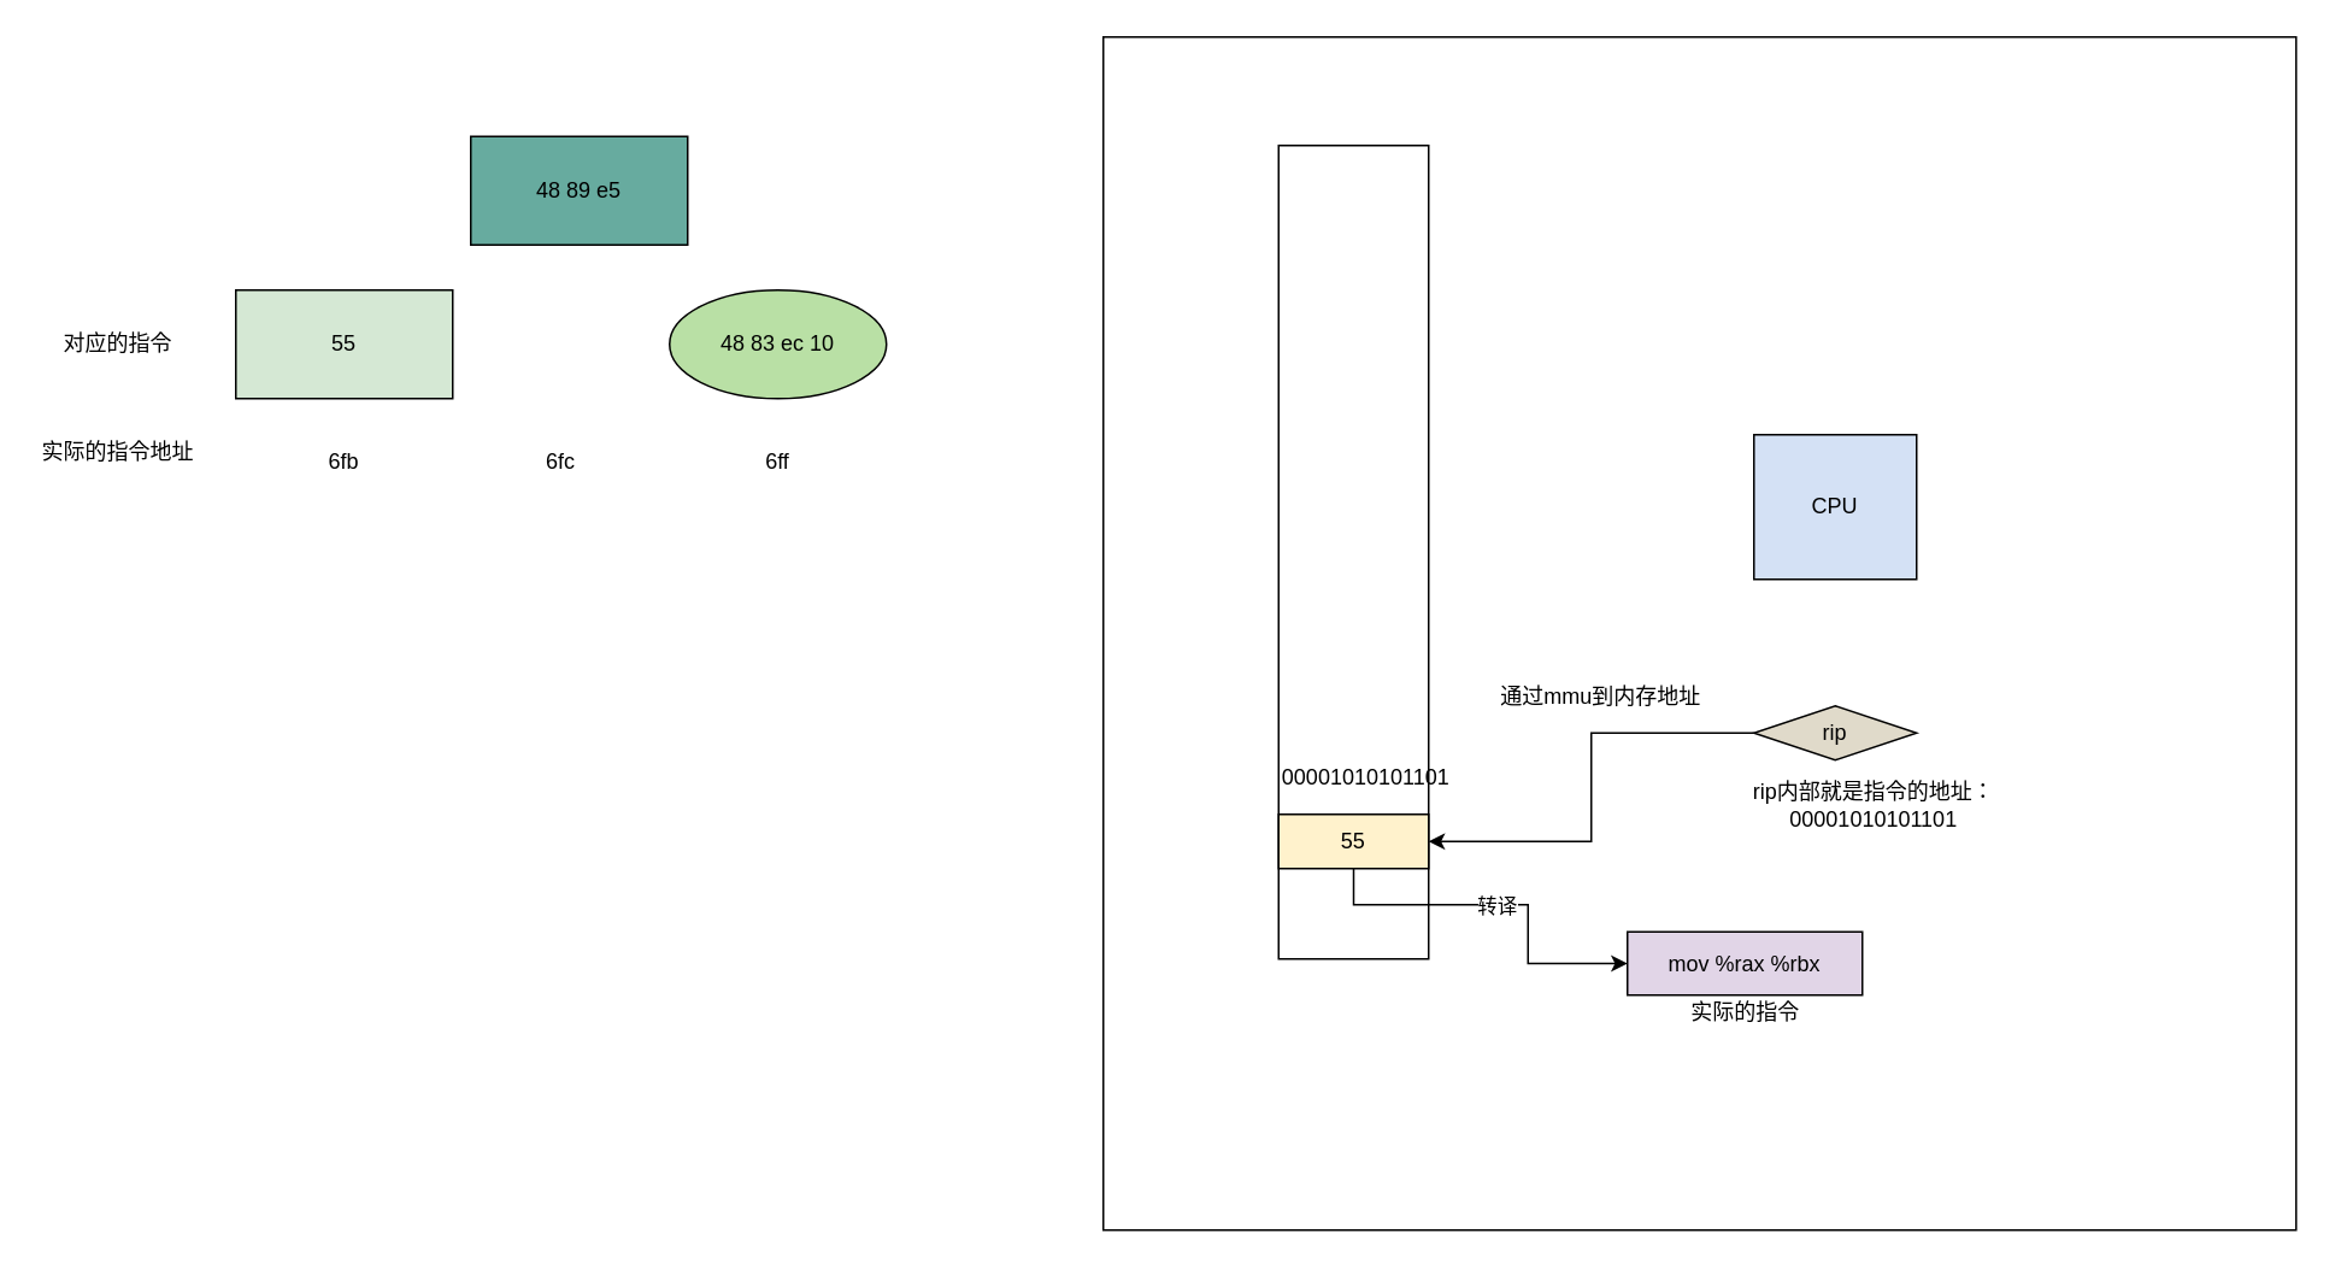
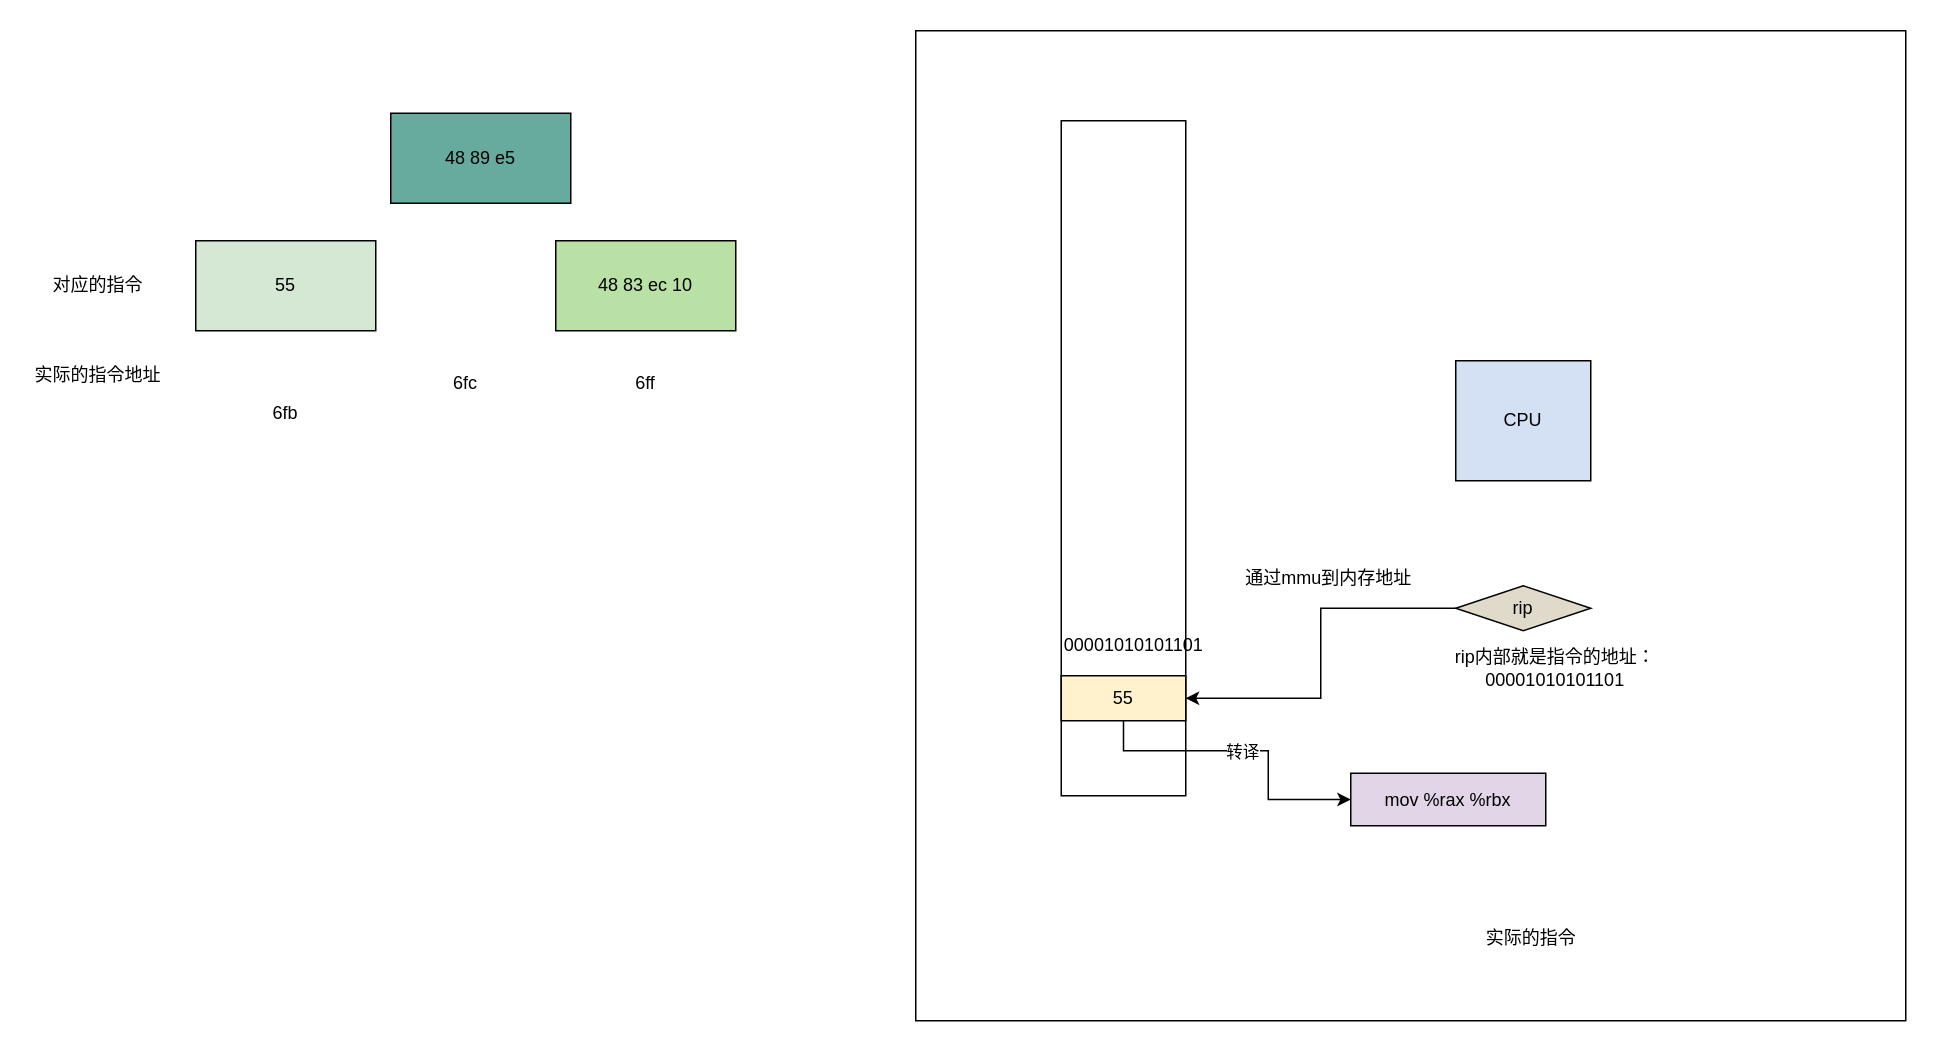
- <mxCell id="5" value="48 83 ec 10" style="ellipse;whiteSpace=wrap;html=1;fillColor=#B9E0A5;" vertex="1" parent="1"><mxGeometry x="370" y="160" width="120" height="60" as="geometry" /></mxCell>
+ <mxCell id="5" value="48 83 ec 10" style="rounded=0;whiteSpace=wrap;html=1;fillColor=#B9E0A5;" vertex="1" parent="1"><mxGeometry x="370" y="160" width="120" height="60" as="geometry" /></mxCell>
- <mxCell id="6" value="6fb" style="text;html=1;strokeColor=none;fillColor=none;align=center;verticalAlign=middle;whiteSpace=wrap;rounded=0;" vertex="1" parent="1"><mxGeometry x="160" y="240" width="60" height="30" as="geometry" /></mxCell>
+ <mxCell id="6" value="6fb" style="text;html=1;strokeColor=none;fillColor=none;align=center;verticalAlign=middle;whiteSpace=wrap;rounded=0;" vertex="1" parent="1"><mxGeometry x="160" y="260" width="60" height="30" as="geometry" /></mxCell>
- <mxCell id="22" value="实际的指令" style="text;html=1;align=center;verticalAlign=middle;resizable=0;points=[];autosize=1;strokeColor=none;fillColor=none;" vertex="1" parent="1"><mxGeometry x="925" y="550" width="80" height="20" as="geometry" /></mxCell>
+ <mxCell id="22" value="实际的指令" style="text;html=1;align=center;verticalAlign=middle;resizable=0;points=[];autosize=1;strokeColor=none;fillColor=none;" vertex="1" parent="1"><mxGeometry x="980" y="615" width="80" height="20" as="geometry" /></mxCell>
